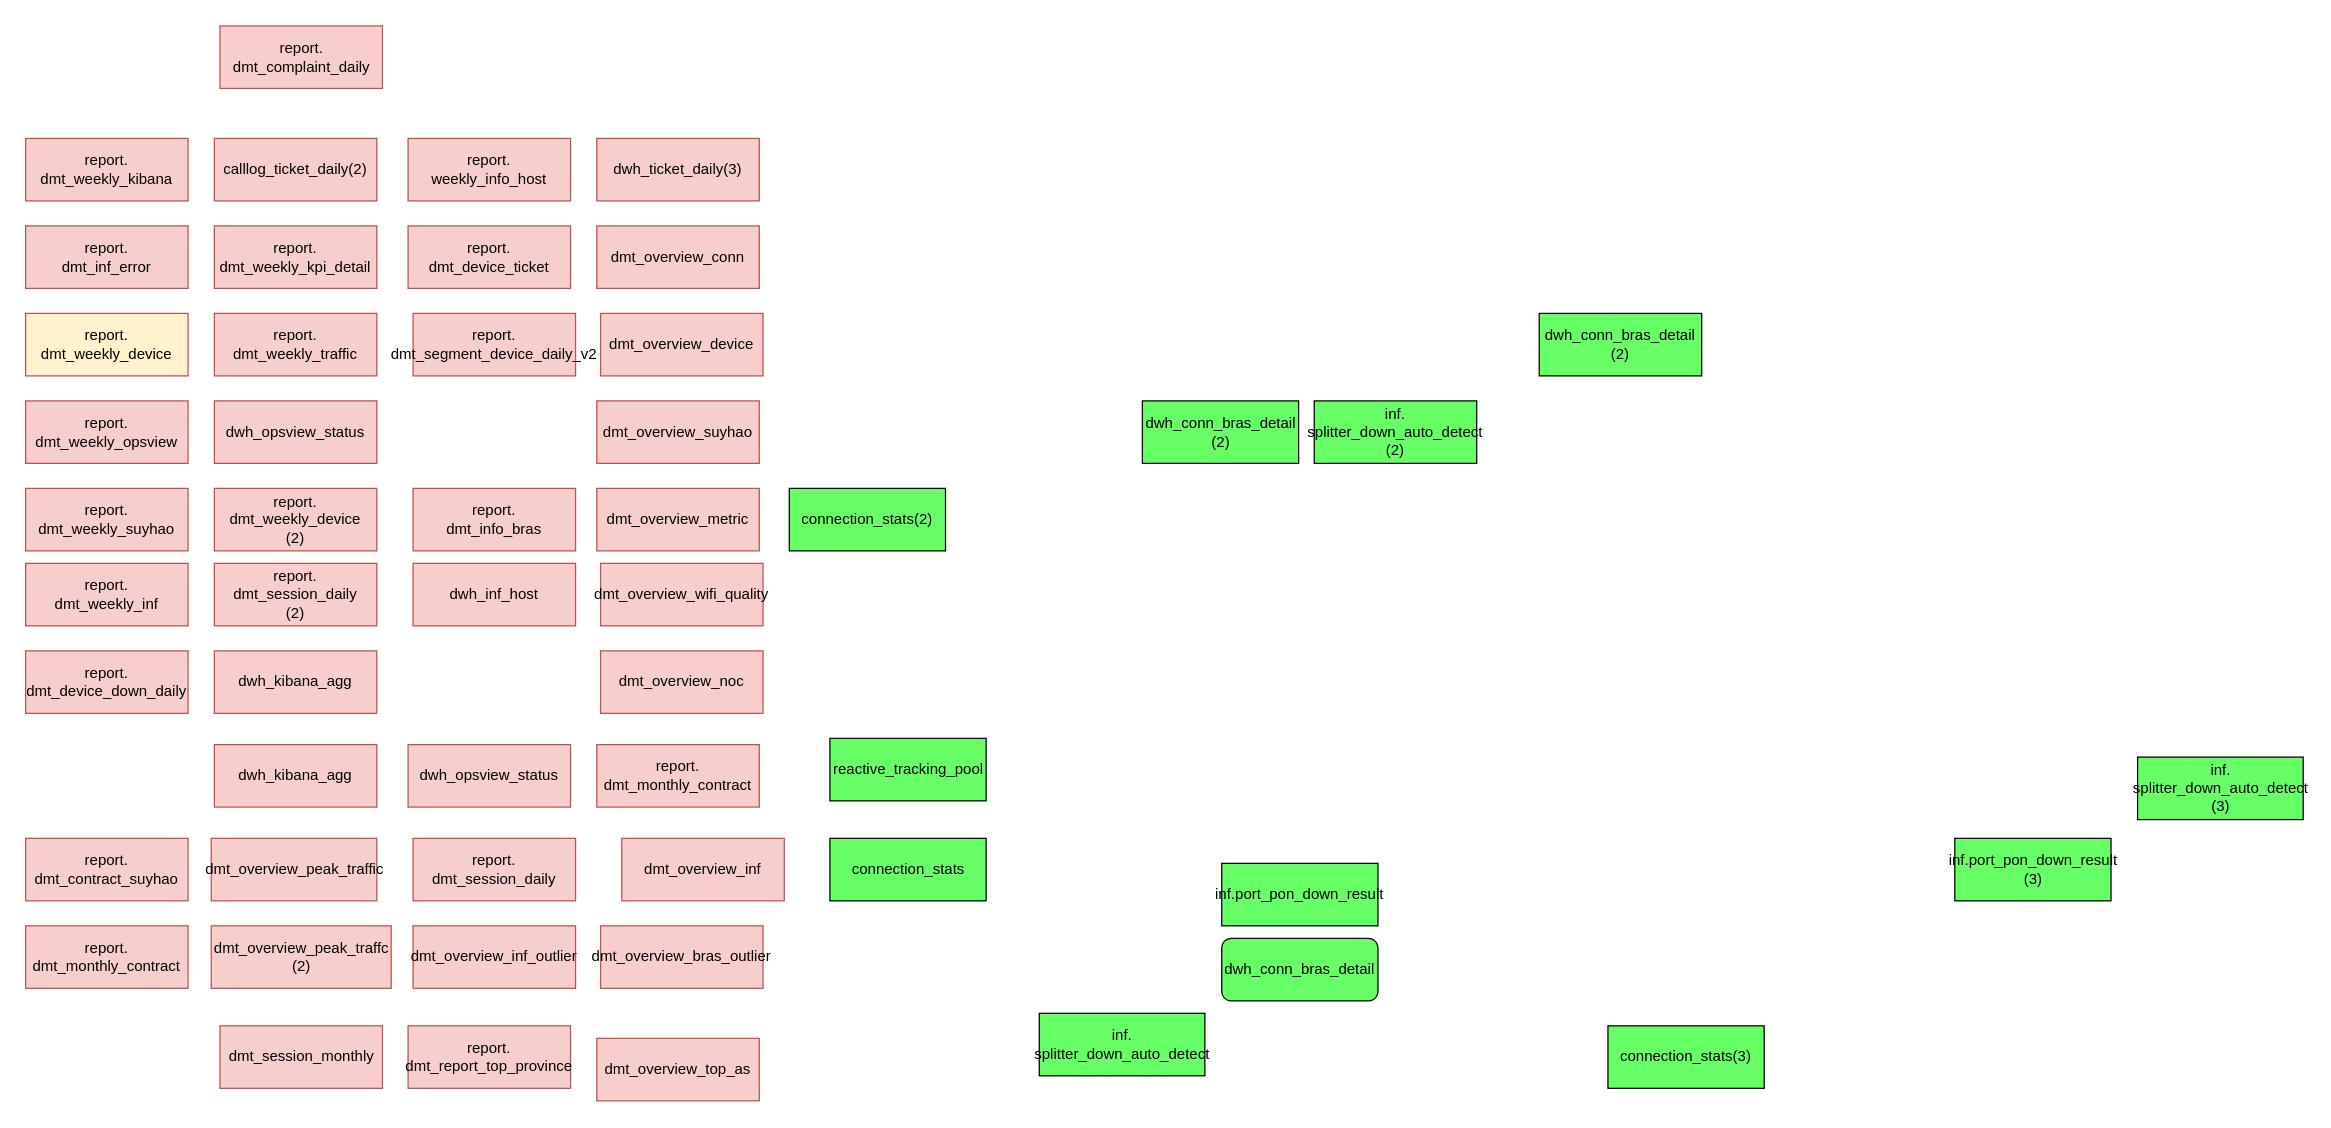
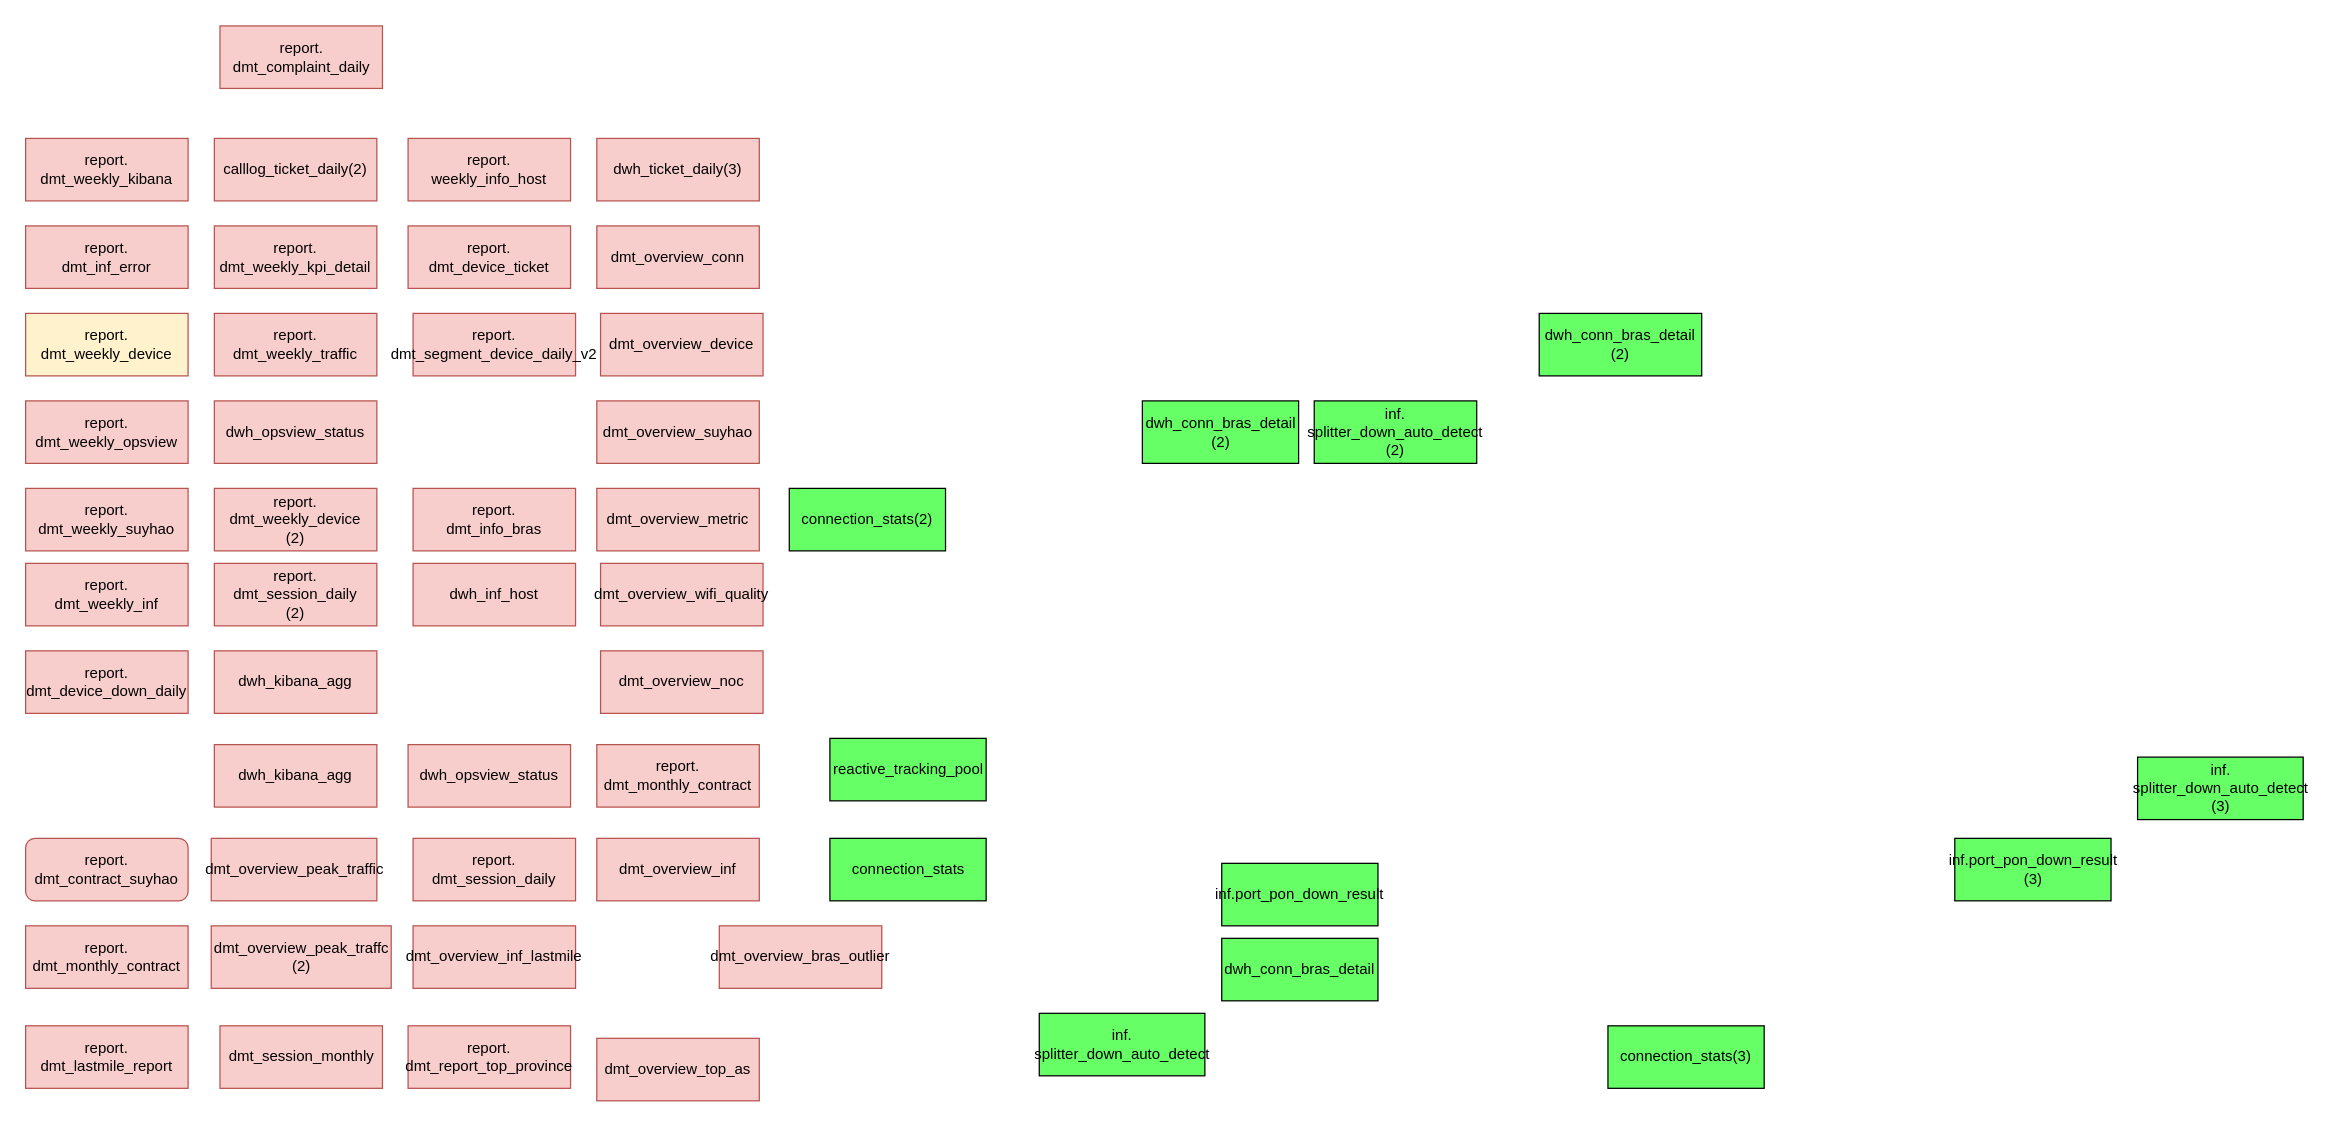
- <mxCell id="31" value="report.&lt;br&gt;dmt_contract_suyhao" style="rounded=0;whiteSpace=wrap;html=1;labelBackgroundColor=none;fillColor=#f8cecc;strokeColor=#b85450;" vertex="1" parent="1"><mxGeometry x="20" y="670" width="130" height="50" as="geometry" /></mxCell>
+ <mxCell id="31" value="report.&lt;br&gt;dmt_contract_suyhao" style="whiteSpace=wrap;html=1;labelBackgroundColor=none;fillColor=#f8cecc;strokeColor=#b85450;rounded=1;" vertex="1" parent="1"><mxGeometry x="20" y="670" width="130" height="50" as="geometry" /></mxCell>
- <mxCell id="23" value="dmt_overview_inf" style="rounded=0;whiteSpace=wrap;html=1;labelBackgroundColor=none;fillColor=#f8cecc;strokeColor=#b85450;" vertex="1" parent="1"><mxGeometry x="497" y="670" width="130" height="50" as="geometry" /></mxCell>
+ <mxCell id="23" value="dmt_overview_inf" style="rounded=0;whiteSpace=wrap;html=1;labelBackgroundColor=none;fillColor=#f8cecc;strokeColor=#b85450;" vertex="1" parent="1"><mxGeometry x="477" y="670" width="130" height="50" as="geometry" /></mxCell>
- <mxCell id="26" value="dmt_overview_inf_outlier" style="rounded=0;whiteSpace=wrap;html=1;labelBackgroundColor=none;fillColor=#f8cecc;strokeColor=#b85450;" vertex="1" parent="1"><mxGeometry x="330" y="740" width="130" height="50" as="geometry" /></mxCell>
+ <mxCell id="26" value="dmt_overview_inf_lastmile" style="rounded=0;whiteSpace=wrap;html=1;labelBackgroundColor=none;fillColor=#f8cecc;strokeColor=#b85450;" vertex="1" parent="1"><mxGeometry x="330" y="740" width="130" height="50" as="geometry" /></mxCell>
- <mxCell id="25" value="dmt_overview_bras_outlier" style="rounded=0;whiteSpace=wrap;html=1;labelBackgroundColor=none;fillColor=#f8cecc;strokeColor=#b85450;" vertex="1" parent="1"><mxGeometry x="480" y="740" width="130" height="50" as="geometry" /></mxCell>
+ <mxCell id="25" value="dmt_overview_bras_outlier" style="rounded=0;whiteSpace=wrap;html=1;labelBackgroundColor=none;fillColor=#f8cecc;strokeColor=#b85450;" vertex="1" parent="1"><mxGeometry x="575" y="740" width="130" height="50" as="geometry" /></mxCell>
- <mxCell id="47" value="dwh_conn_bras_detail" style="whiteSpace=wrap;html=1;labelBackgroundColor=none;fontSize=12;fillColor=#66FF66;rounded=1;" vertex="1" parent="1"><mxGeometry x="977" y="750" width="125" height="50" as="geometry" /></mxCell>
+ <mxCell id="47" value="dwh_conn_bras_detail" style="rounded=0;whiteSpace=wrap;html=1;labelBackgroundColor=none;fontSize=12;fillColor=#66FF66;" vertex="1" parent="1"><mxGeometry x="977" y="750" width="125" height="50" as="geometry" /></mxCell>
+ <mxCell id="29" value="report.&lt;br&gt;dmt_lastmile_report" style="rounded=0;whiteSpace=wrap;html=1;labelBackgroundColor=none;fillColor=#f8cecc;strokeColor=#b85450;" vertex="1" parent="1"><mxGeometry x="20" y="820" width="130" height="50" as="geometry" /></mxCell>
